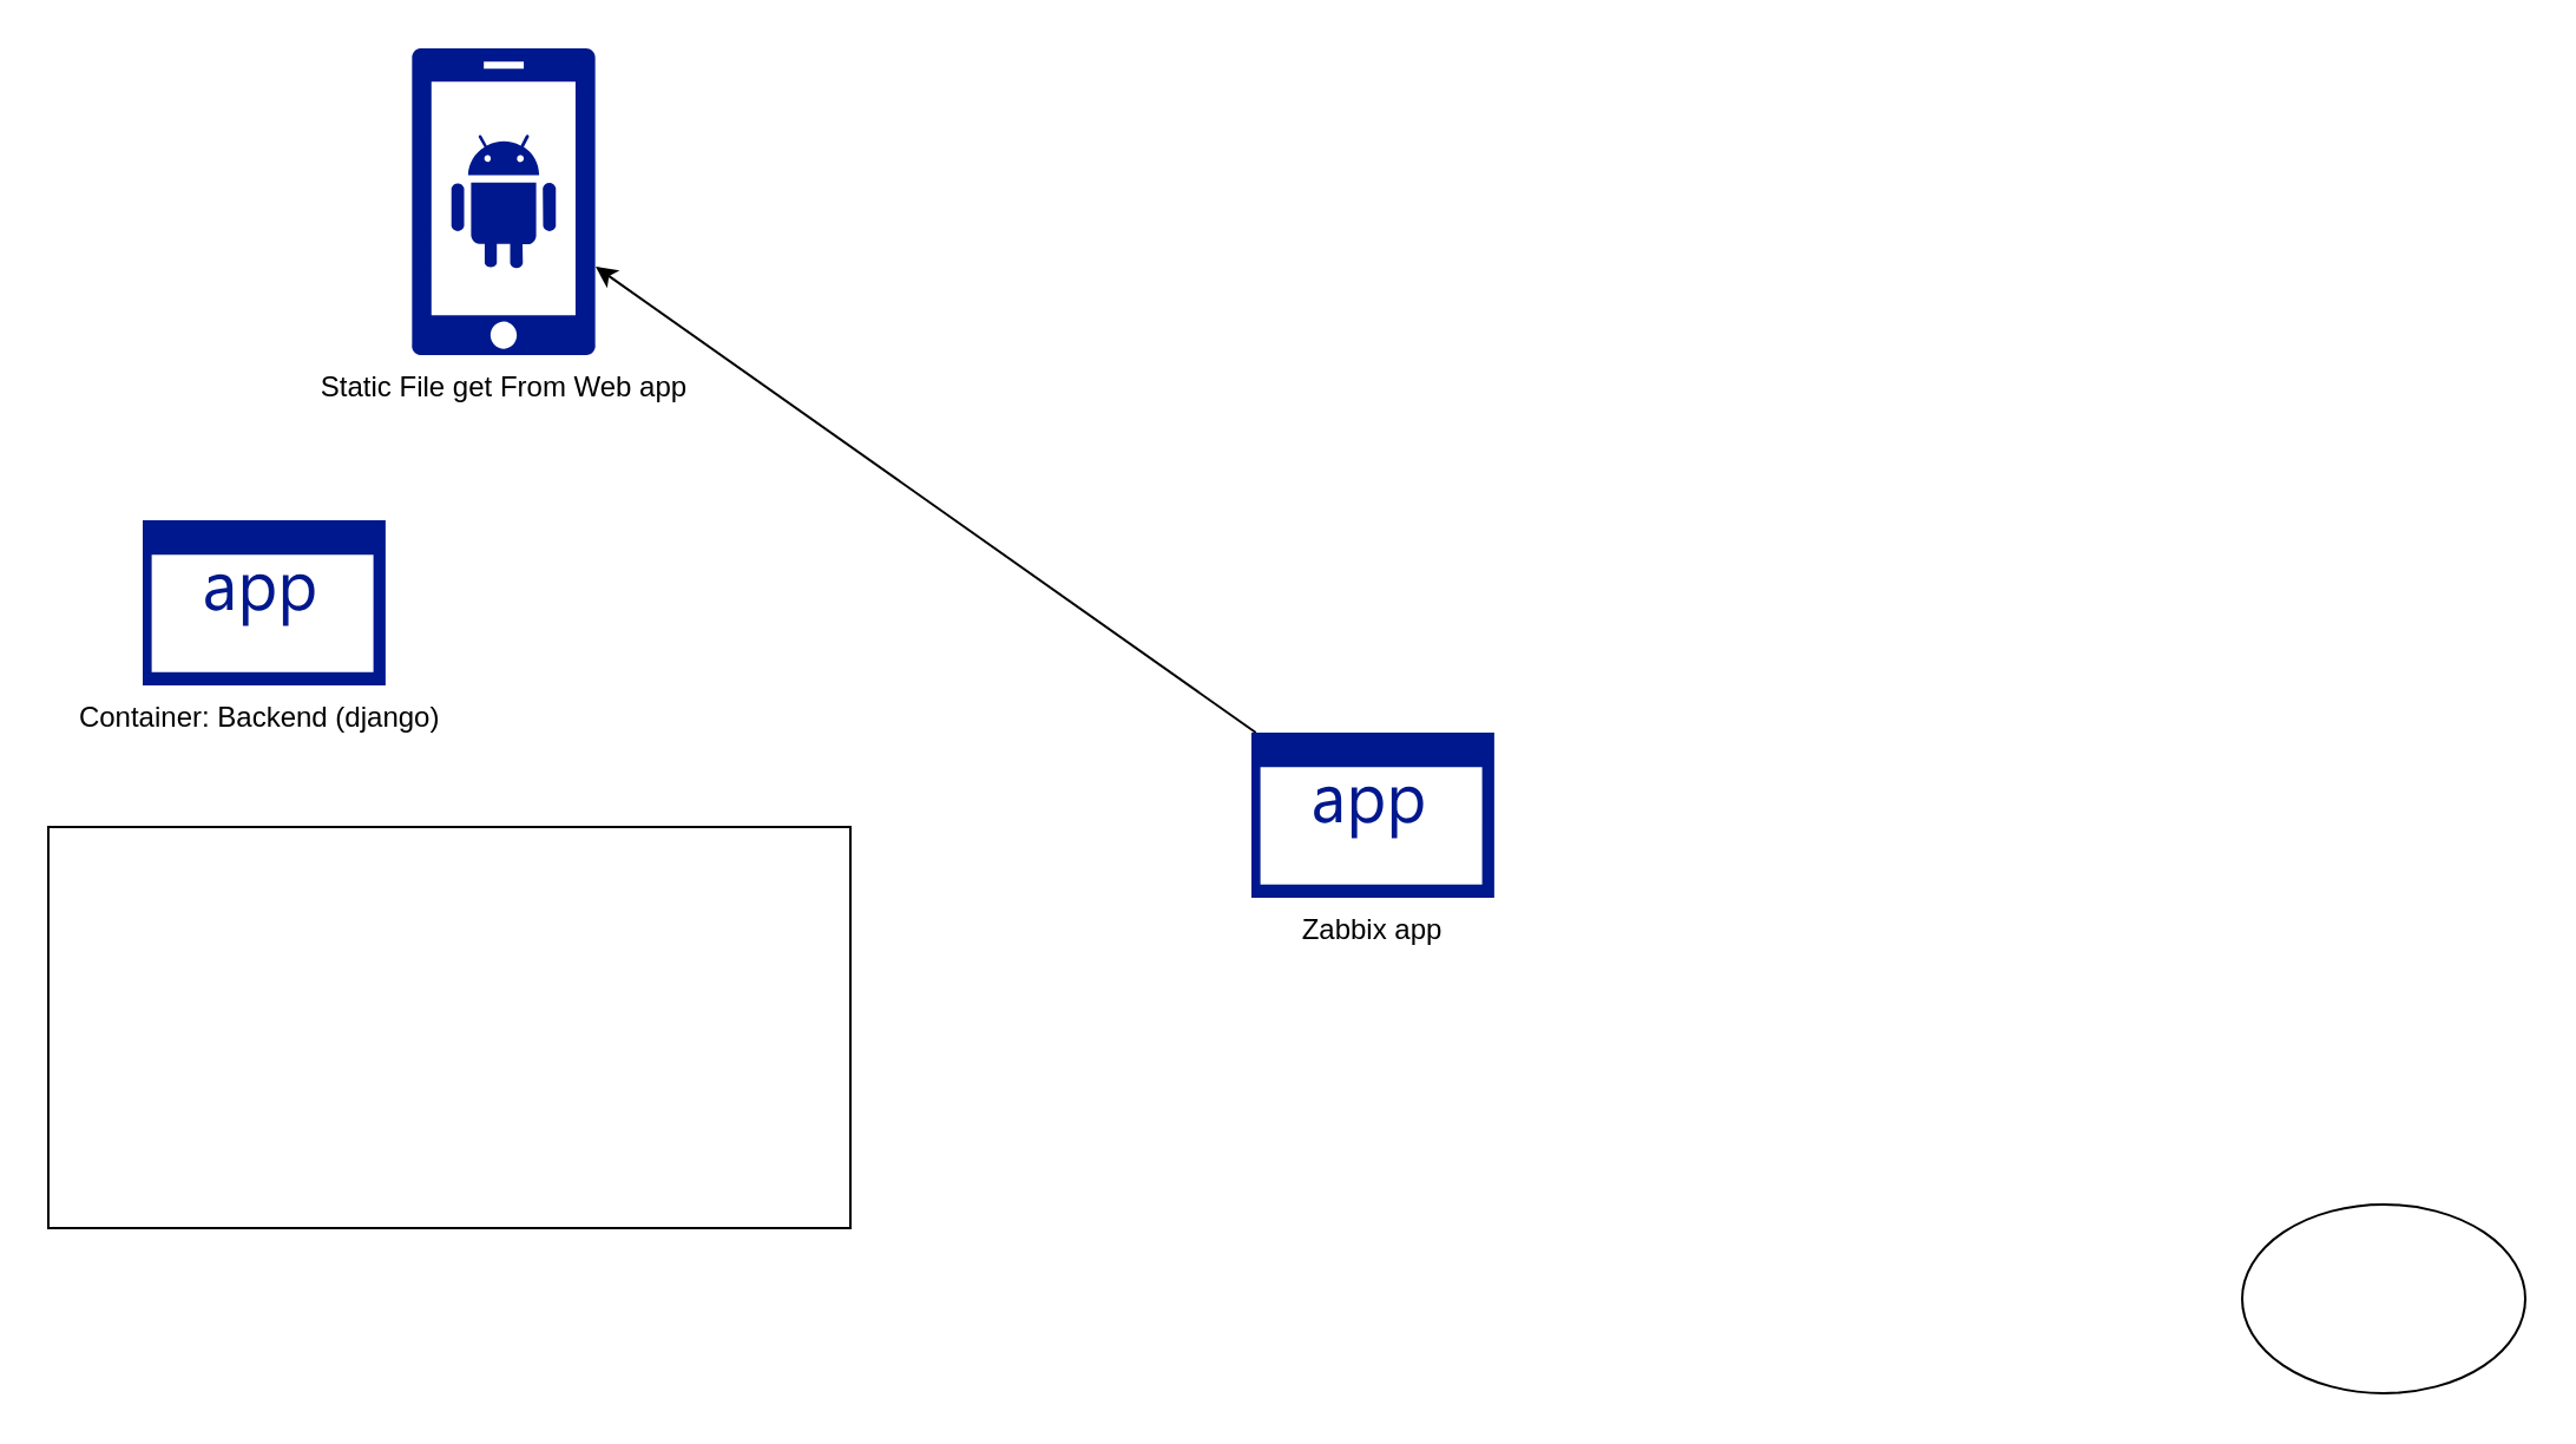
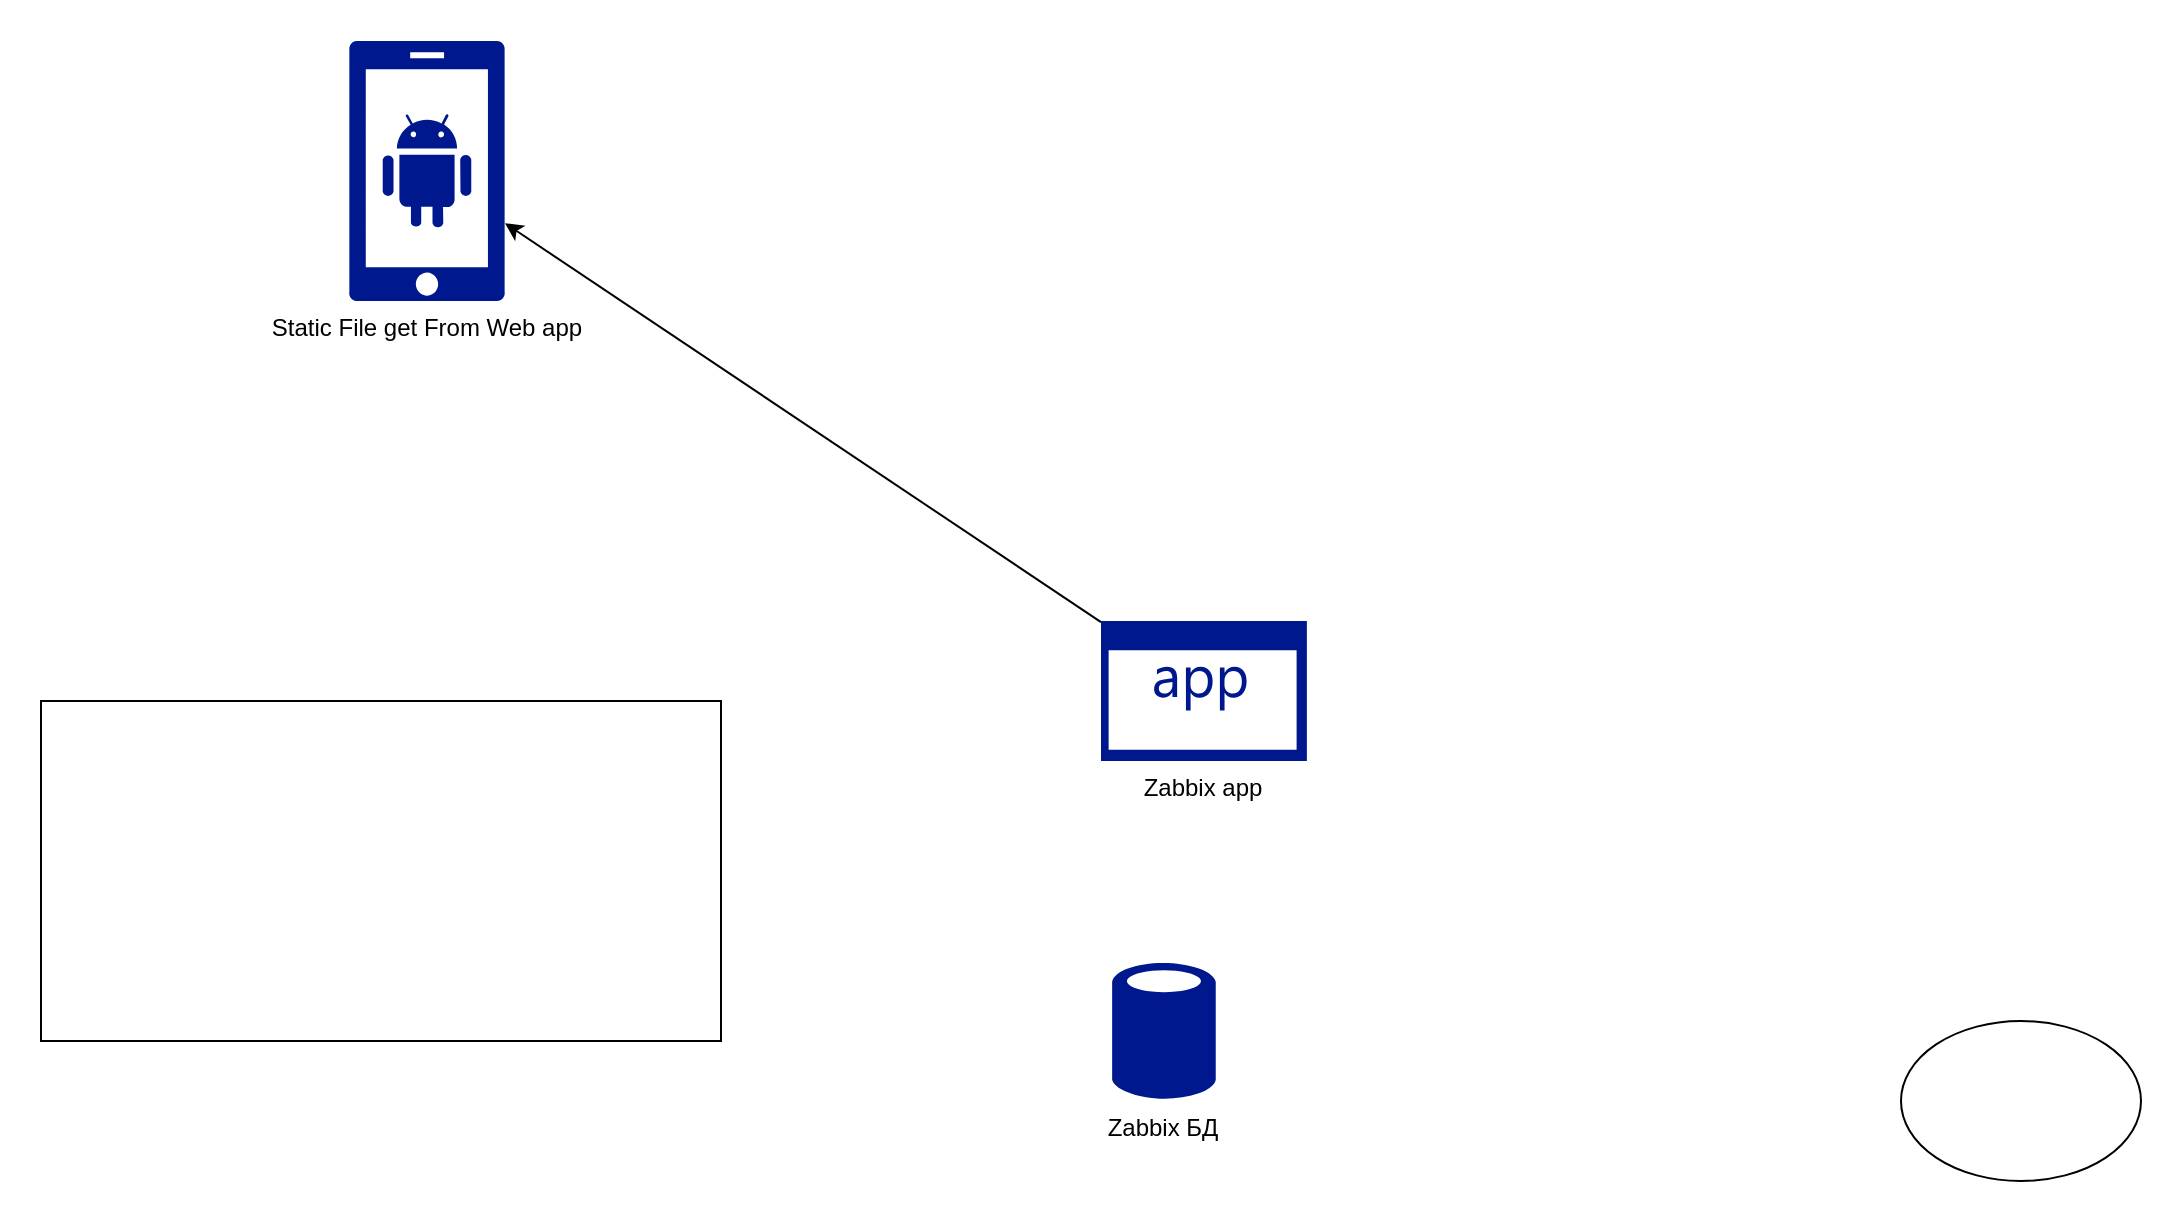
- <mxCell id="3" value="Container: Backend (django)&amp;nbsp;" style="sketch=0;aspect=fixed;pointerEvents=1;shadow=0;dashed=0;html=1;strokeColor=none;labelPosition=center;verticalLabelPosition=bottom;verticalAlign=top;align=center;fillColor=#00188D;shape=mxgraph.mscae.enterprise.application" vertex="1" parent="1"><mxGeometry x="60" y="220" width="102.94" height="70" as="geometry" /></mxCell>
- <mxCell id="6" value="Zabbix app" style="sketch=0;aspect=fixed;pointerEvents=1;shadow=0;dashed=0;html=1;strokeColor=none;labelPosition=center;verticalLabelPosition=bottom;verticalAlign=top;align=center;fillColor=#00188D;shape=mxgraph.mscae.enterprise.application" vertex="1" parent="1"><mxGeometry x="530" y="310" width="102.94" height="70" as="geometry" /></mxCell>
+ <mxCell id="6" value="Zabbix app" style="sketch=0;aspect=fixed;pointerEvents=1;shadow=0;dashed=0;html=1;strokeColor=none;labelPosition=center;verticalLabelPosition=bottom;verticalAlign=top;align=center;fillColor=#00188D;shape=mxgraph.mscae.enterprise.application" vertex="1" parent="1"><mxGeometry x="550" y="310" width="102.94" height="70" as="geometry" /></mxCell>
+ <mxCell id="4" value="Zabbix БД" style="sketch=0;aspect=fixed;pointerEvents=1;shadow=0;dashed=0;html=1;strokeColor=none;labelPosition=center;verticalLabelPosition=bottom;verticalAlign=top;align=center;fillColor=#00188D;shape=mxgraph.mscae.enterprise.database_generic" vertex="1" parent="1"><mxGeometry x="555.57" y="480" width="51.8" height="70" as="geometry" /></mxCell>
